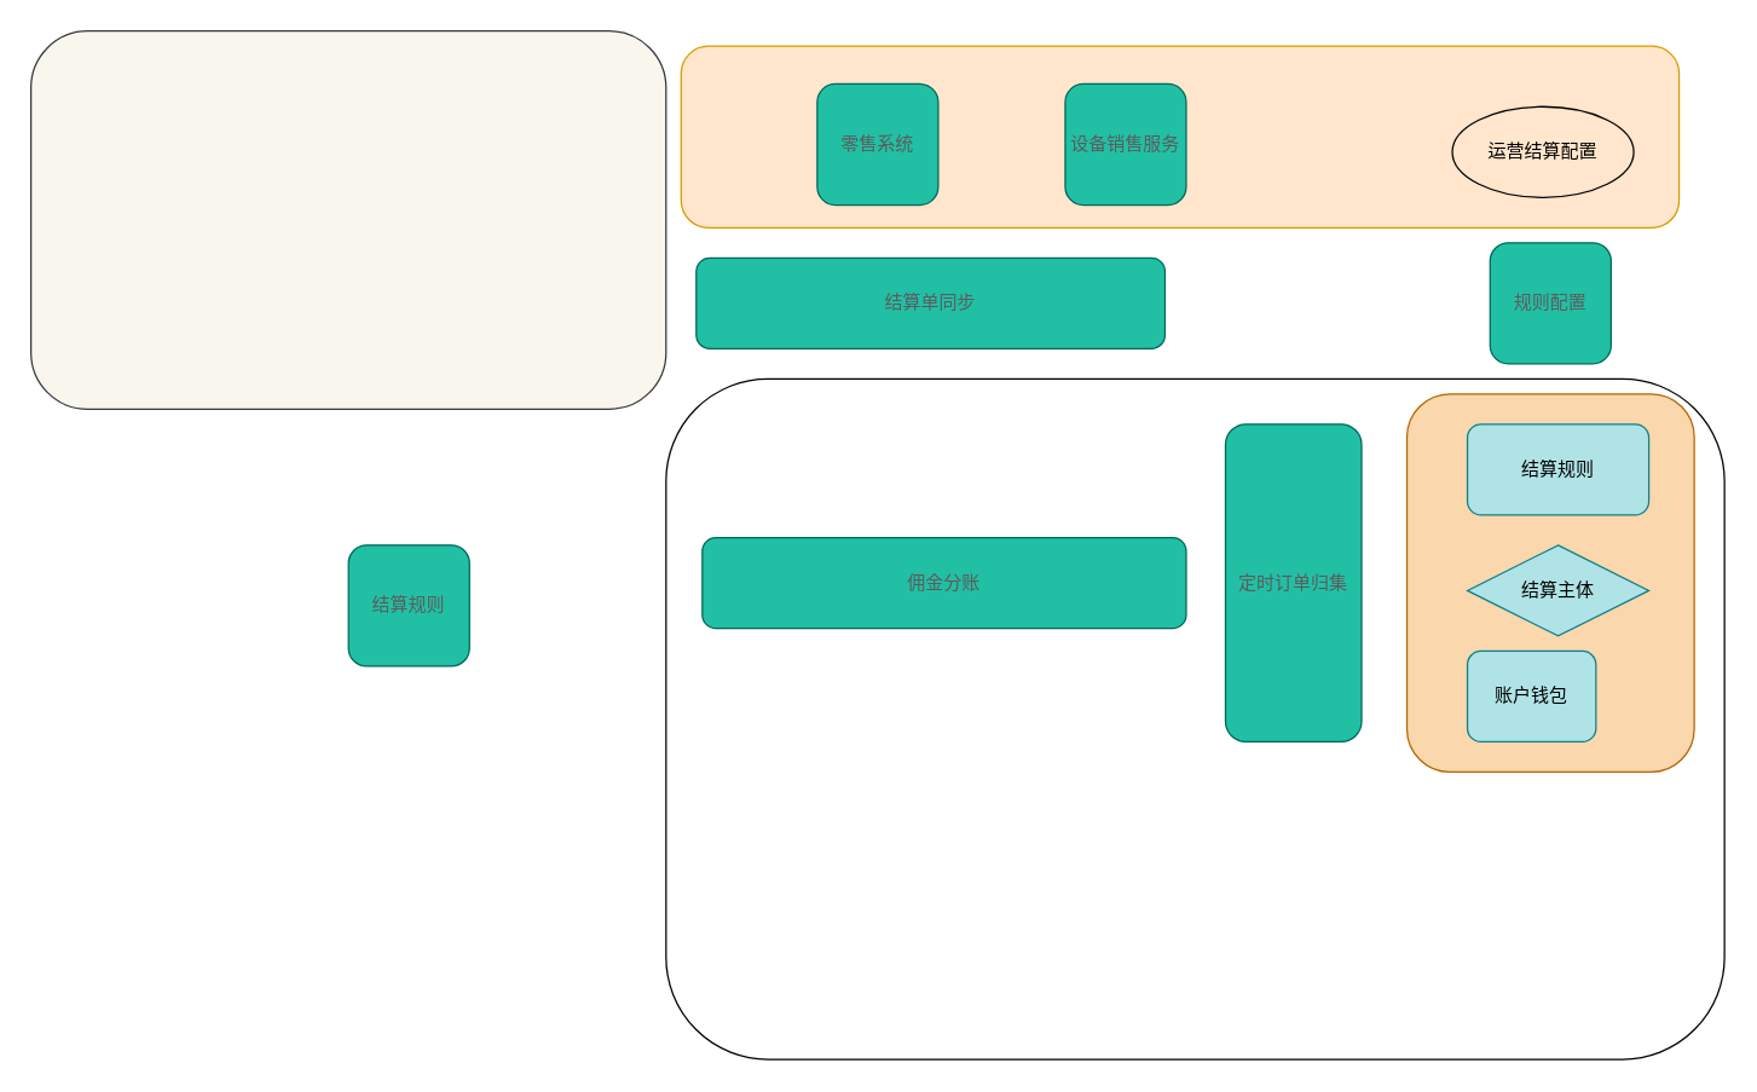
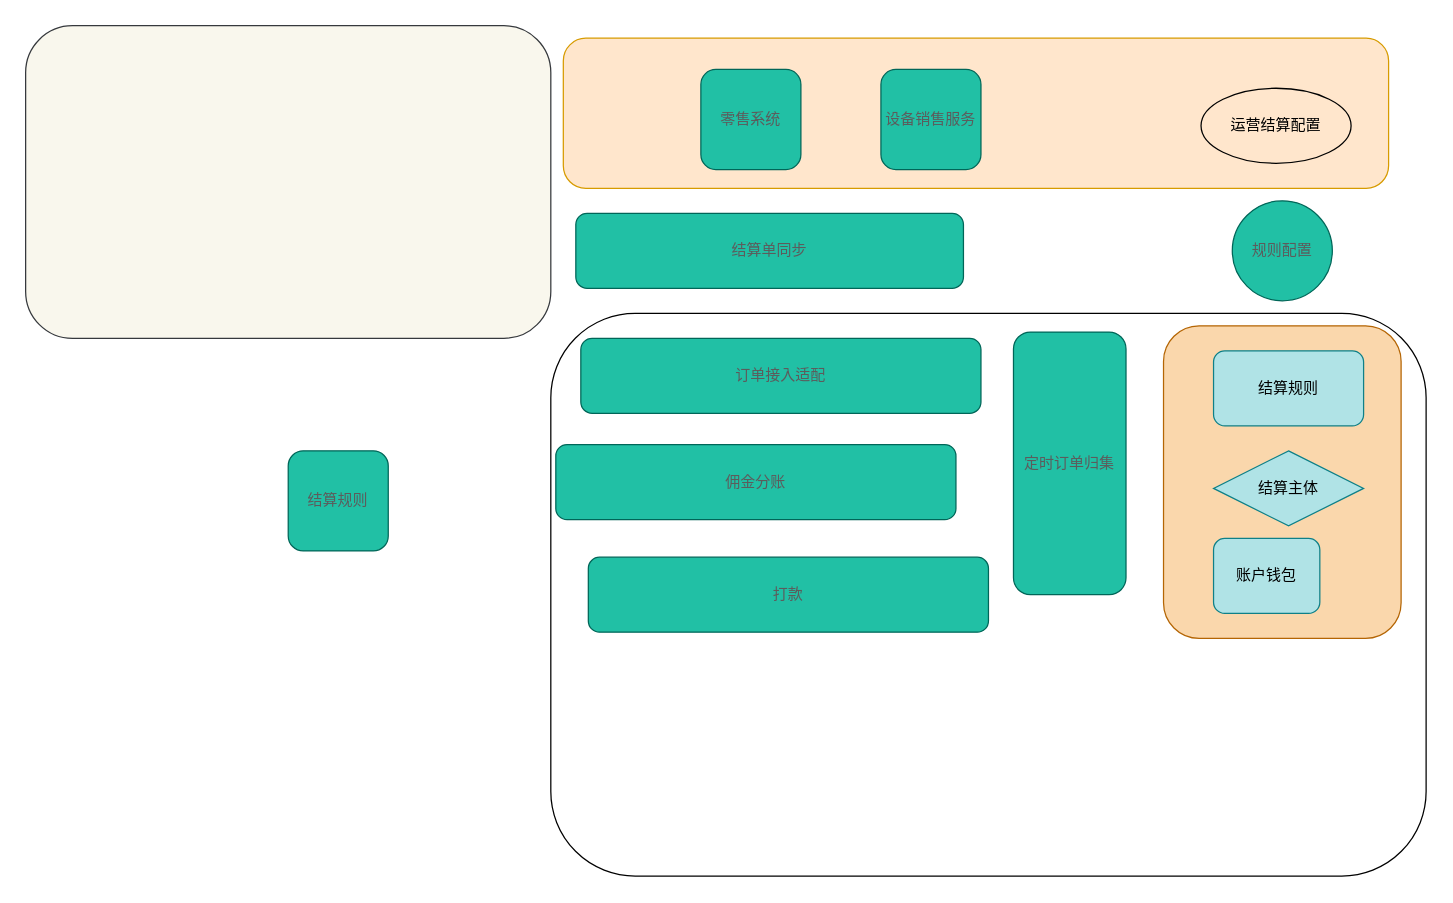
- <mxCell id="4" value="零售系统" style="whiteSpace=wrap;html=1;aspect=fixed;rounded=1;fillColor=#21C0A5;strokeColor=#006658;fontColor=#5C5C5C;" vertex="1" parent="1"><mxGeometry x="540" y="55" width="80" height="80" as="geometry" /></mxCell>
+ <mxCell id="4" value="零售系统" style="whiteSpace=wrap;html=1;aspect=fixed;rounded=1;fillColor=#21C0A5;strokeColor=#006658;fontColor=#5C5C5C;" vertex="1" parent="1"><mxGeometry x="560" y="55" width="80" height="80" as="geometry" /></mxCell>
- <mxCell id="13" value="规则配置" style="whiteSpace=wrap;html=1;aspect=fixed;rounded=1;fillColor=#21C0A5;strokeColor=#006658;fontColor=#5C5C5C;" vertex="1" parent="1"><mxGeometry x="985" y="160" width="80" height="80" as="geometry" /></mxCell>
+ <mxCell id="13" value="规则配置" style="ellipse;whiteSpace=wrap;html=1;aspect=fixed;fillColor=#21C0A5;strokeColor=#006658;fontColor=#5C5C5C;" vertex="1" parent="1"><mxGeometry x="985" y="160" width="80" height="80" as="geometry" /></mxCell>
+ <mxCell id="15" value="订单接入适配" style="rounded=1;whiteSpace=wrap;html=1;sketch=0;fontColor=#5C5C5C;strokeColor=#006658;fillColor=#21C0A5;" vertex="1" parent="1"><mxGeometry x="464" y="270" width="320" height="60" as="geometry" /></mxCell>
- <mxCell id="16" value="佣金分账" style="rounded=1;whiteSpace=wrap;html=1;sketch=0;fontColor=#5C5C5C;strokeColor=#006658;fillColor=#21C0A5;" vertex="1" parent="1"><mxGeometry x="464" y="355" width="320" height="60" as="geometry" /></mxCell>
+ <mxCell id="16" value="佣金分账" style="rounded=1;whiteSpace=wrap;html=1;sketch=0;fontColor=#5C5C5C;strokeColor=#006658;fillColor=#21C0A5;" vertex="1" parent="1"><mxGeometry x="444" y="355" width="320" height="60" as="geometry" /></mxCell>
- <mxCell id="18" value="定时订单归集" style="rounded=1;whiteSpace=wrap;html=1;sketch=0;fontColor=#5C5C5C;strokeColor=#006658;fillColor=#21C0A5;" vertex="1" parent="1"><mxGeometry x="810" y="280" width="90" height="210" as="geometry" /></mxCell>
+ <mxCell id="18" value="定时订单归集" style="rounded=1;whiteSpace=wrap;html=1;sketch=0;fontColor=#5C5C5C;strokeColor=#006658;fillColor=#21C0A5;" vertex="1" parent="1"><mxGeometry x="810" y="265" width="90" height="210" as="geometry" /></mxCell>
+ <mxCell id="17" value="打款" style="rounded=1;whiteSpace=wrap;html=1;sketch=0;fontColor=#5C5C5C;strokeColor=#006658;fillColor=#21C0A5;" vertex="1" parent="1"><mxGeometry x="470" y="445" width="320" height="60" as="geometry" /></mxCell>
